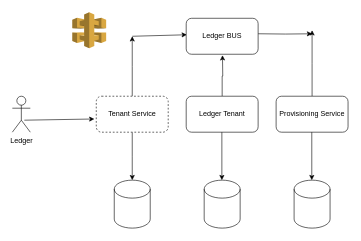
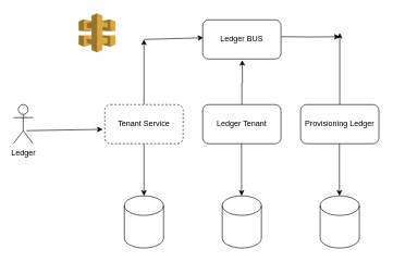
- <mxCell id="10" value="Provisioning Service" style="rounded=1;whiteSpace=wrap;html=1;" vertex="1" parent="1"><mxGeometry x="460" y="160" width="120" height="60" as="geometry" /></mxCell>
+ <mxCell id="10" value="Provisioning Ledger" style="rounded=1;whiteSpace=wrap;html=1;" vertex="1" parent="1"><mxGeometry x="460" y="160" width="120" height="60" as="geometry" /></mxCell>
